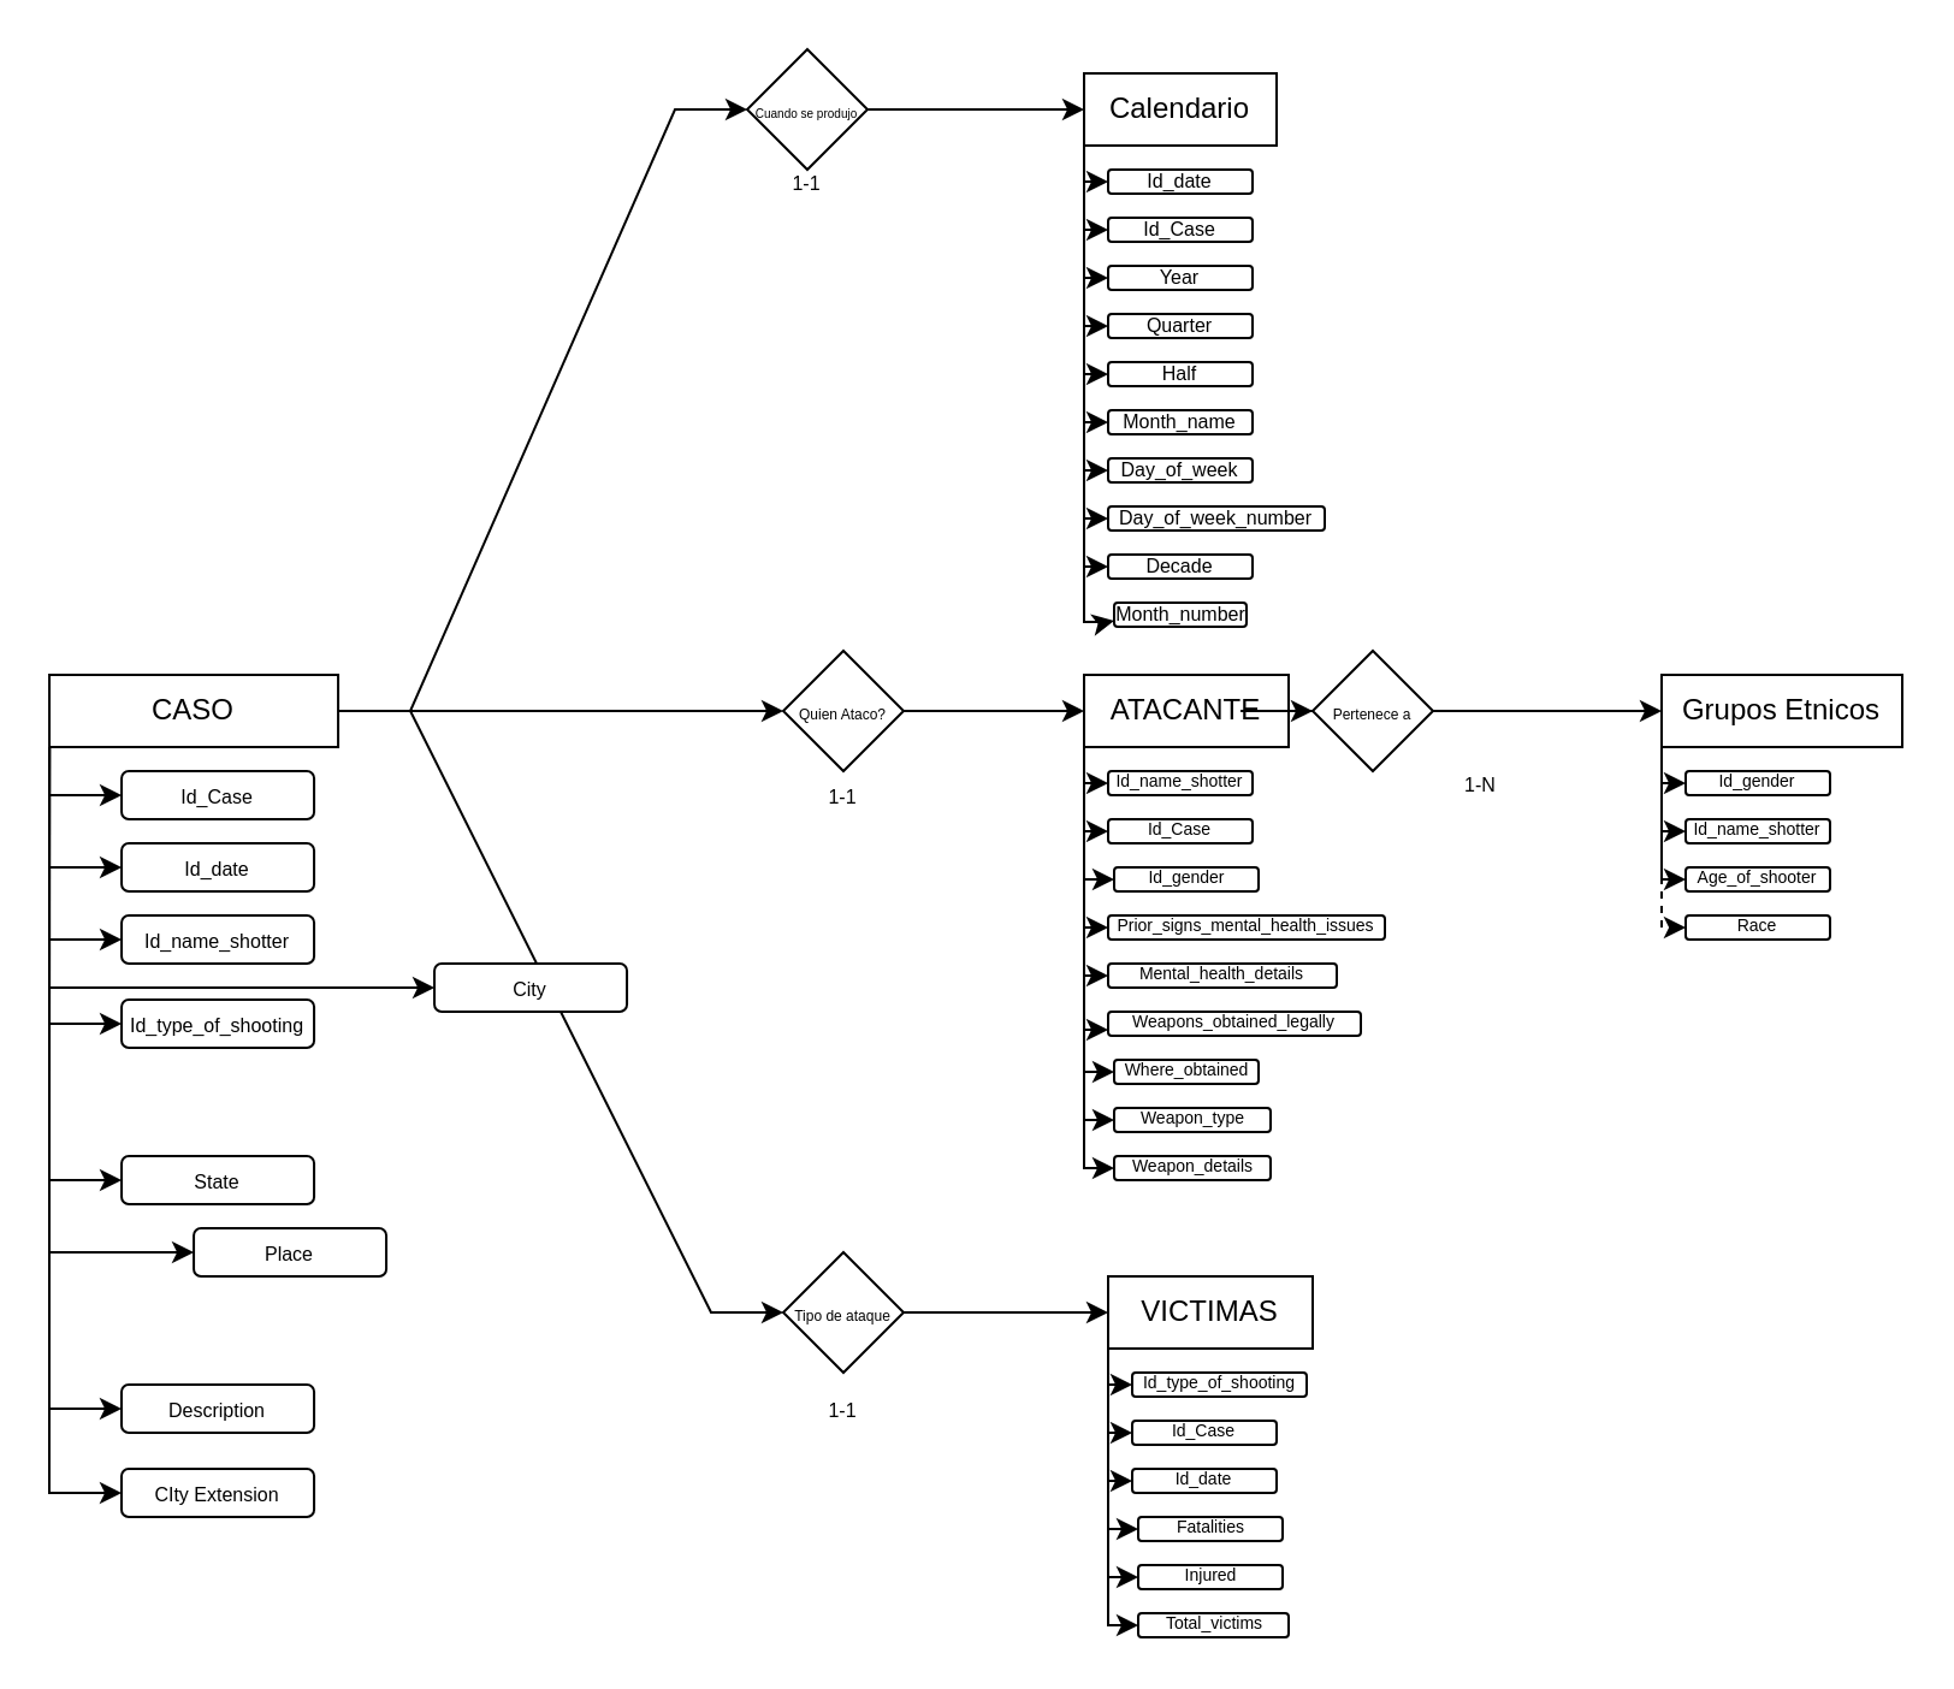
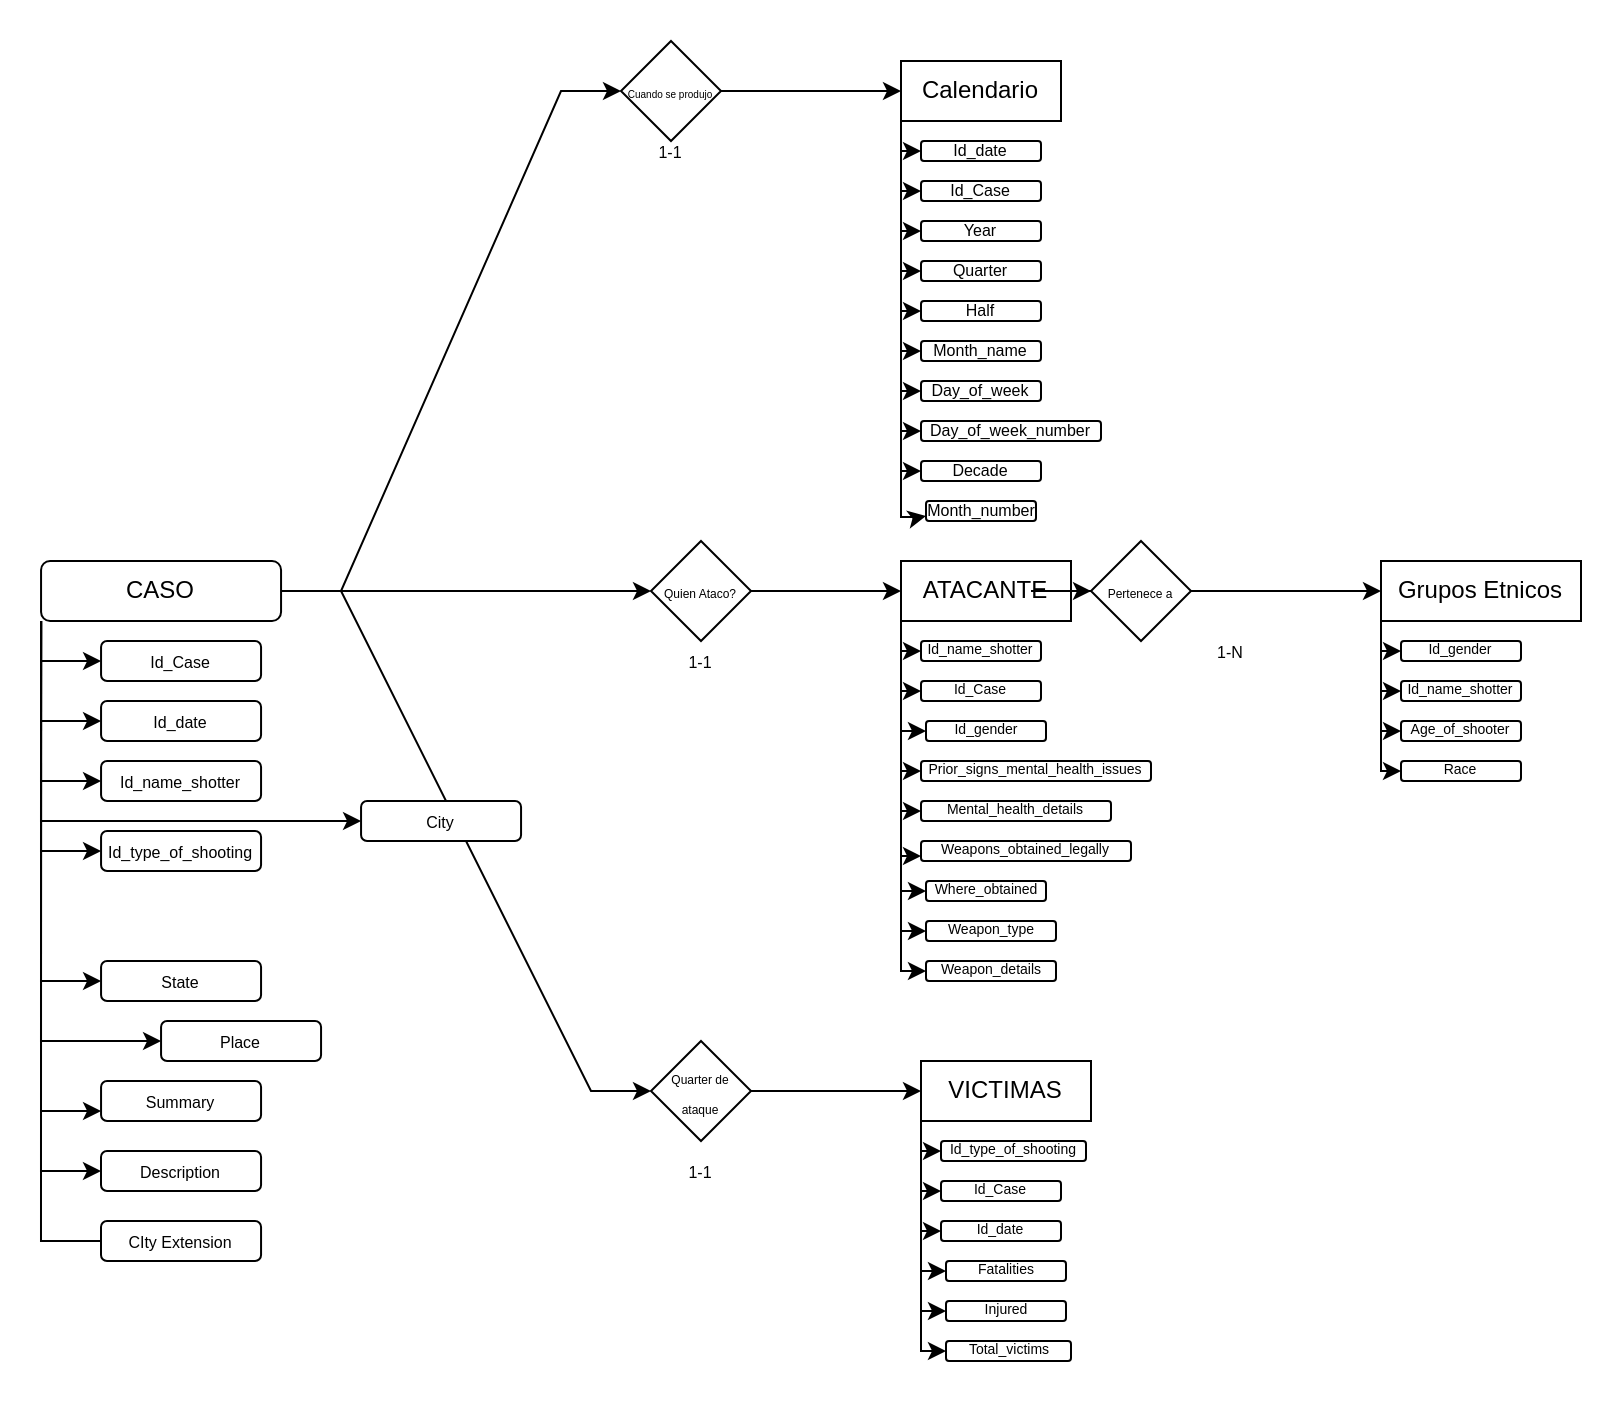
- <mxCell id="15" value="CASO" style="rounded=0;whiteSpace=wrap;html=1;" vertex="1" parent="1"><mxGeometry x="20.03" y="280" width="120" height="30" as="geometry" /></mxCell>
+ <mxCell id="15" value="CASO" style="whiteSpace=wrap;html=1;rounded=1;" vertex="1" parent="1"><mxGeometry x="20.03" y="280" width="120" height="30" as="geometry" /></mxCell>
- <mxCell id="66" style="edgeStyle=orthogonalEdgeStyle;rounded=0;orthogonalLoop=1;jettySize=auto;html=1;exitX=0;exitY=1;exitDx=0;exitDy=0;dashed=1;" edge="1" parent="1" source="67" target="95"><mxGeometry relative="1" as="geometry"><Array as="points"><mxPoint x="690" y="385" /></Array></mxGeometry></mxCell>
+ <mxCell id="66" style="edgeStyle=orthogonalEdgeStyle;rounded=0;orthogonalLoop=1;jettySize=auto;html=1;exitX=0;exitY=1;exitDx=0;exitDy=0;" edge="1" parent="1" source="67" target="95"><mxGeometry relative="1" as="geometry"><Array as="points"><mxPoint x="690" y="385" /></Array></mxGeometry></mxCell>
- <mxCell id="88" value="&lt;font style=&quot;font-size: 6px;&quot;&gt;Tipo de ataque&lt;/font&gt;" style="rhombus;whiteSpace=wrap;html=1;" vertex="1" parent="1"><mxGeometry x="325" y="520" width="50" height="50" as="geometry" /></mxCell>
+ <mxCell id="88" value="&lt;font style=&quot;font-size: 6px;&quot;&gt;Quarter de ataque&lt;/font&gt;" style="rhombus;whiteSpace=wrap;html=1;" vertex="1" parent="1"><mxGeometry x="325" y="520" width="50" height="50" as="geometry" /></mxCell>
+ <mxCell id="22" value="&lt;font style=&quot;font-size: 8px;&quot;&gt;Summary&lt;/font&gt;" style="rounded=1;whiteSpace=wrap;html=1;" vertex="1" parent="1"><mxGeometry x="50.03" y="540" width="80" height="20" as="geometry" /></mxCell>
+ <mxCell id="2" style="edgeStyle=orthogonalEdgeStyle;rounded=0;orthogonalLoop=1;jettySize=auto;html=1;exitX=0;exitY=1;exitDx=0;exitDy=0;entryX=0;entryY=0.75;entryDx=0;entryDy=0;" edge="1" parent="1" source="15" target="22"><mxGeometry relative="1" as="geometry" /></mxCell>
- <mxCell id="13" style="edgeStyle=orthogonalEdgeStyle;rounded=0;orthogonalLoop=1;jettySize=auto;html=1;exitX=0;exitY=1;exitDx=0;exitDy=0;entryX=0;entryY=0.5;entryDx=0;entryDy=0;" edge="1" parent="1" source="15" target="100"><mxGeometry relative="1" as="geometry" /></mxCell>
+ <mxCell id="13" style="edgeStyle=orthogonalEdgeStyle;rounded=0;orthogonalLoop=1;jettySize=auto;html=1;exitX=0;exitY=1;exitDx=0;exitDy=0;entryX=0;entryY=0.5;entryDx=0;entryDy=0;endArrow=none;" edge="1" parent="1" source="15" target="100"><mxGeometry relative="1" as="geometry" /></mxCell>
